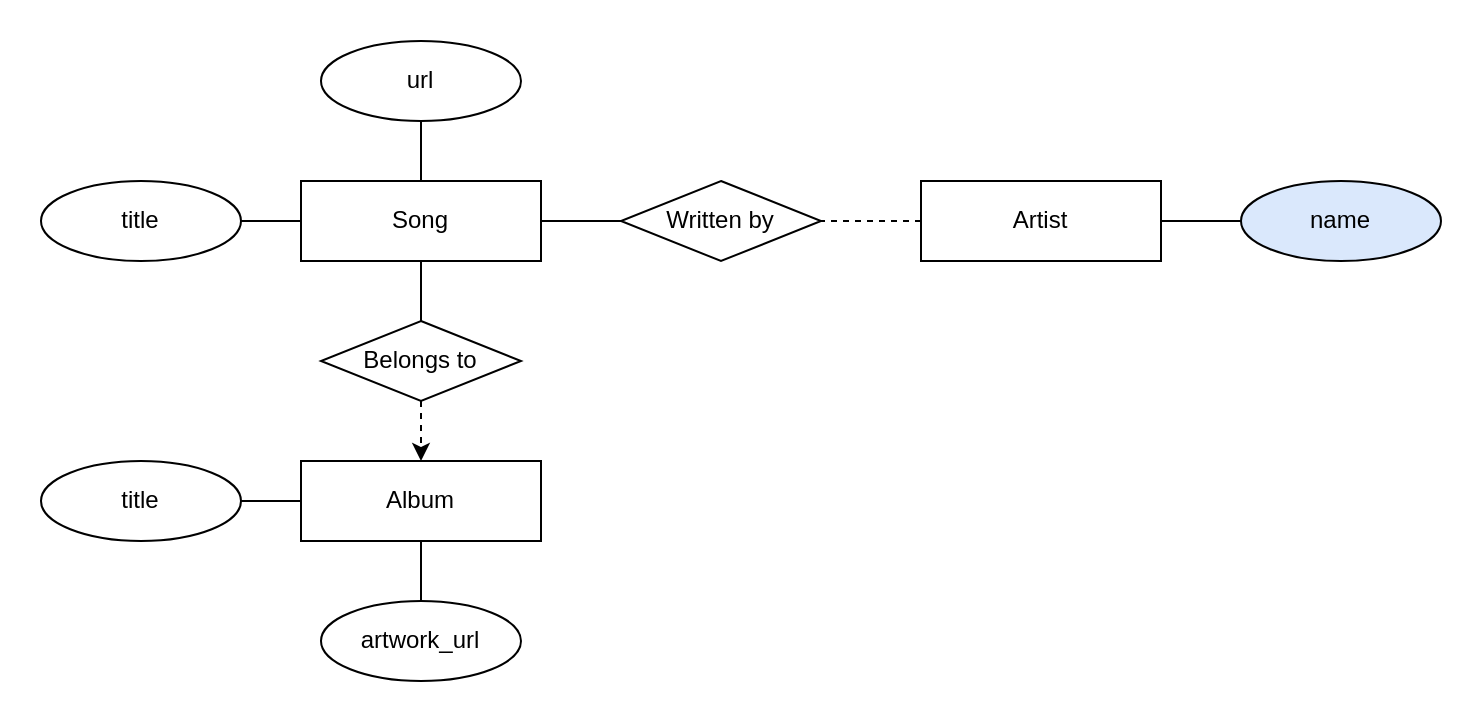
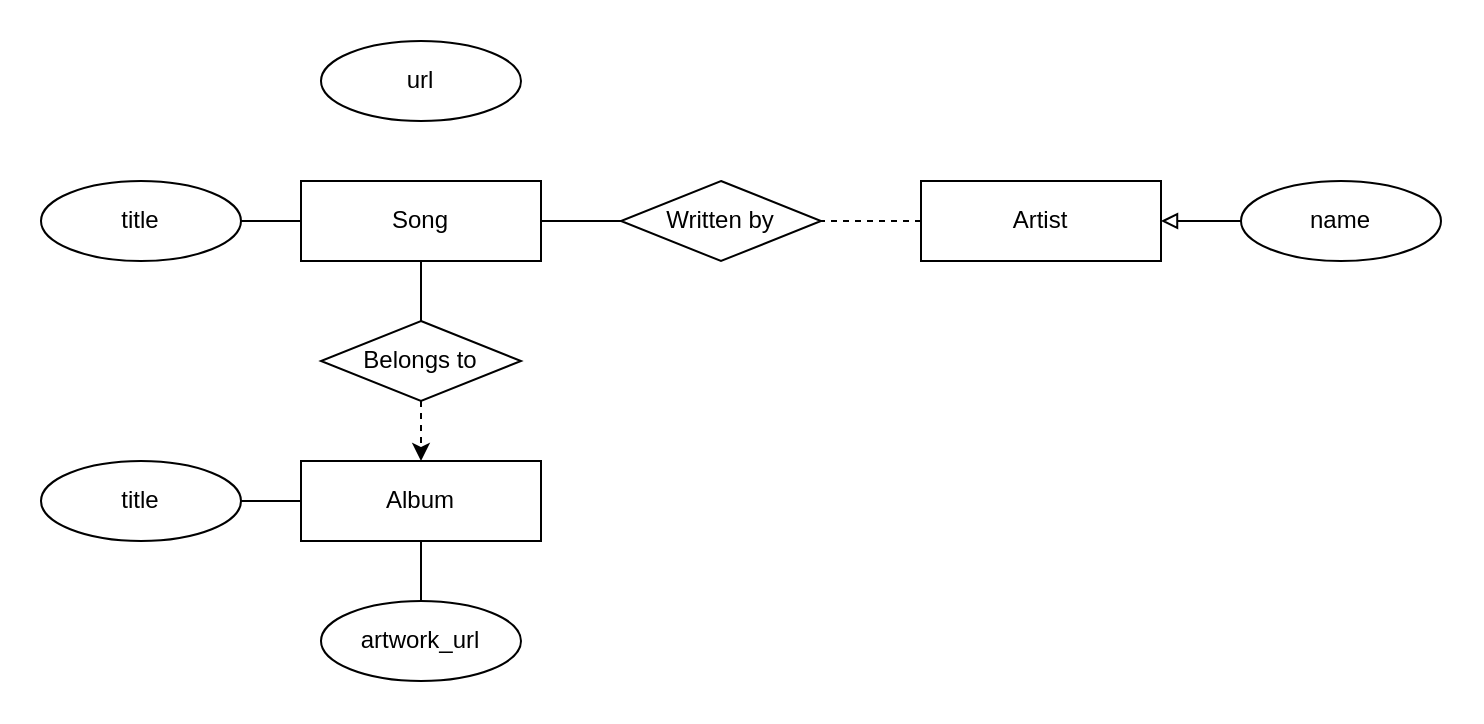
- <mxCell id="4" value="" style="edgeStyle=none;html=1;endArrow=none;endFill=0;" edge="1" parent="1" source="7" target="2"><mxGeometry relative="1" as="geometry" /></mxCell>
- <mxCell id="12" value="" style="edgeStyle=none;html=1;endArrow=none;endFill=0;" edge="1" parent="1" source="13" target="11"><mxGeometry relative="1" as="geometry" /></mxCell>
+ <mxCell id="12" value="" style="edgeStyle=none;html=1;endArrow=block;endFill=0;" edge="1" parent="1" source="13" target="11"><mxGeometry relative="1" as="geometry" /></mxCell>
- <mxCell id="13" value="name" style="ellipse;whiteSpace=wrap;html=1;fillColor=#dae8fc;" vertex="1" parent="1"><mxGeometry x="620" y="90" width="100" height="40" as="geometry" /></mxCell>
+ <mxCell id="13" value="name" style="ellipse;whiteSpace=wrap;html=1;" vertex="1" parent="1"><mxGeometry x="620" y="90" width="100" height="40" as="geometry" /></mxCell>
